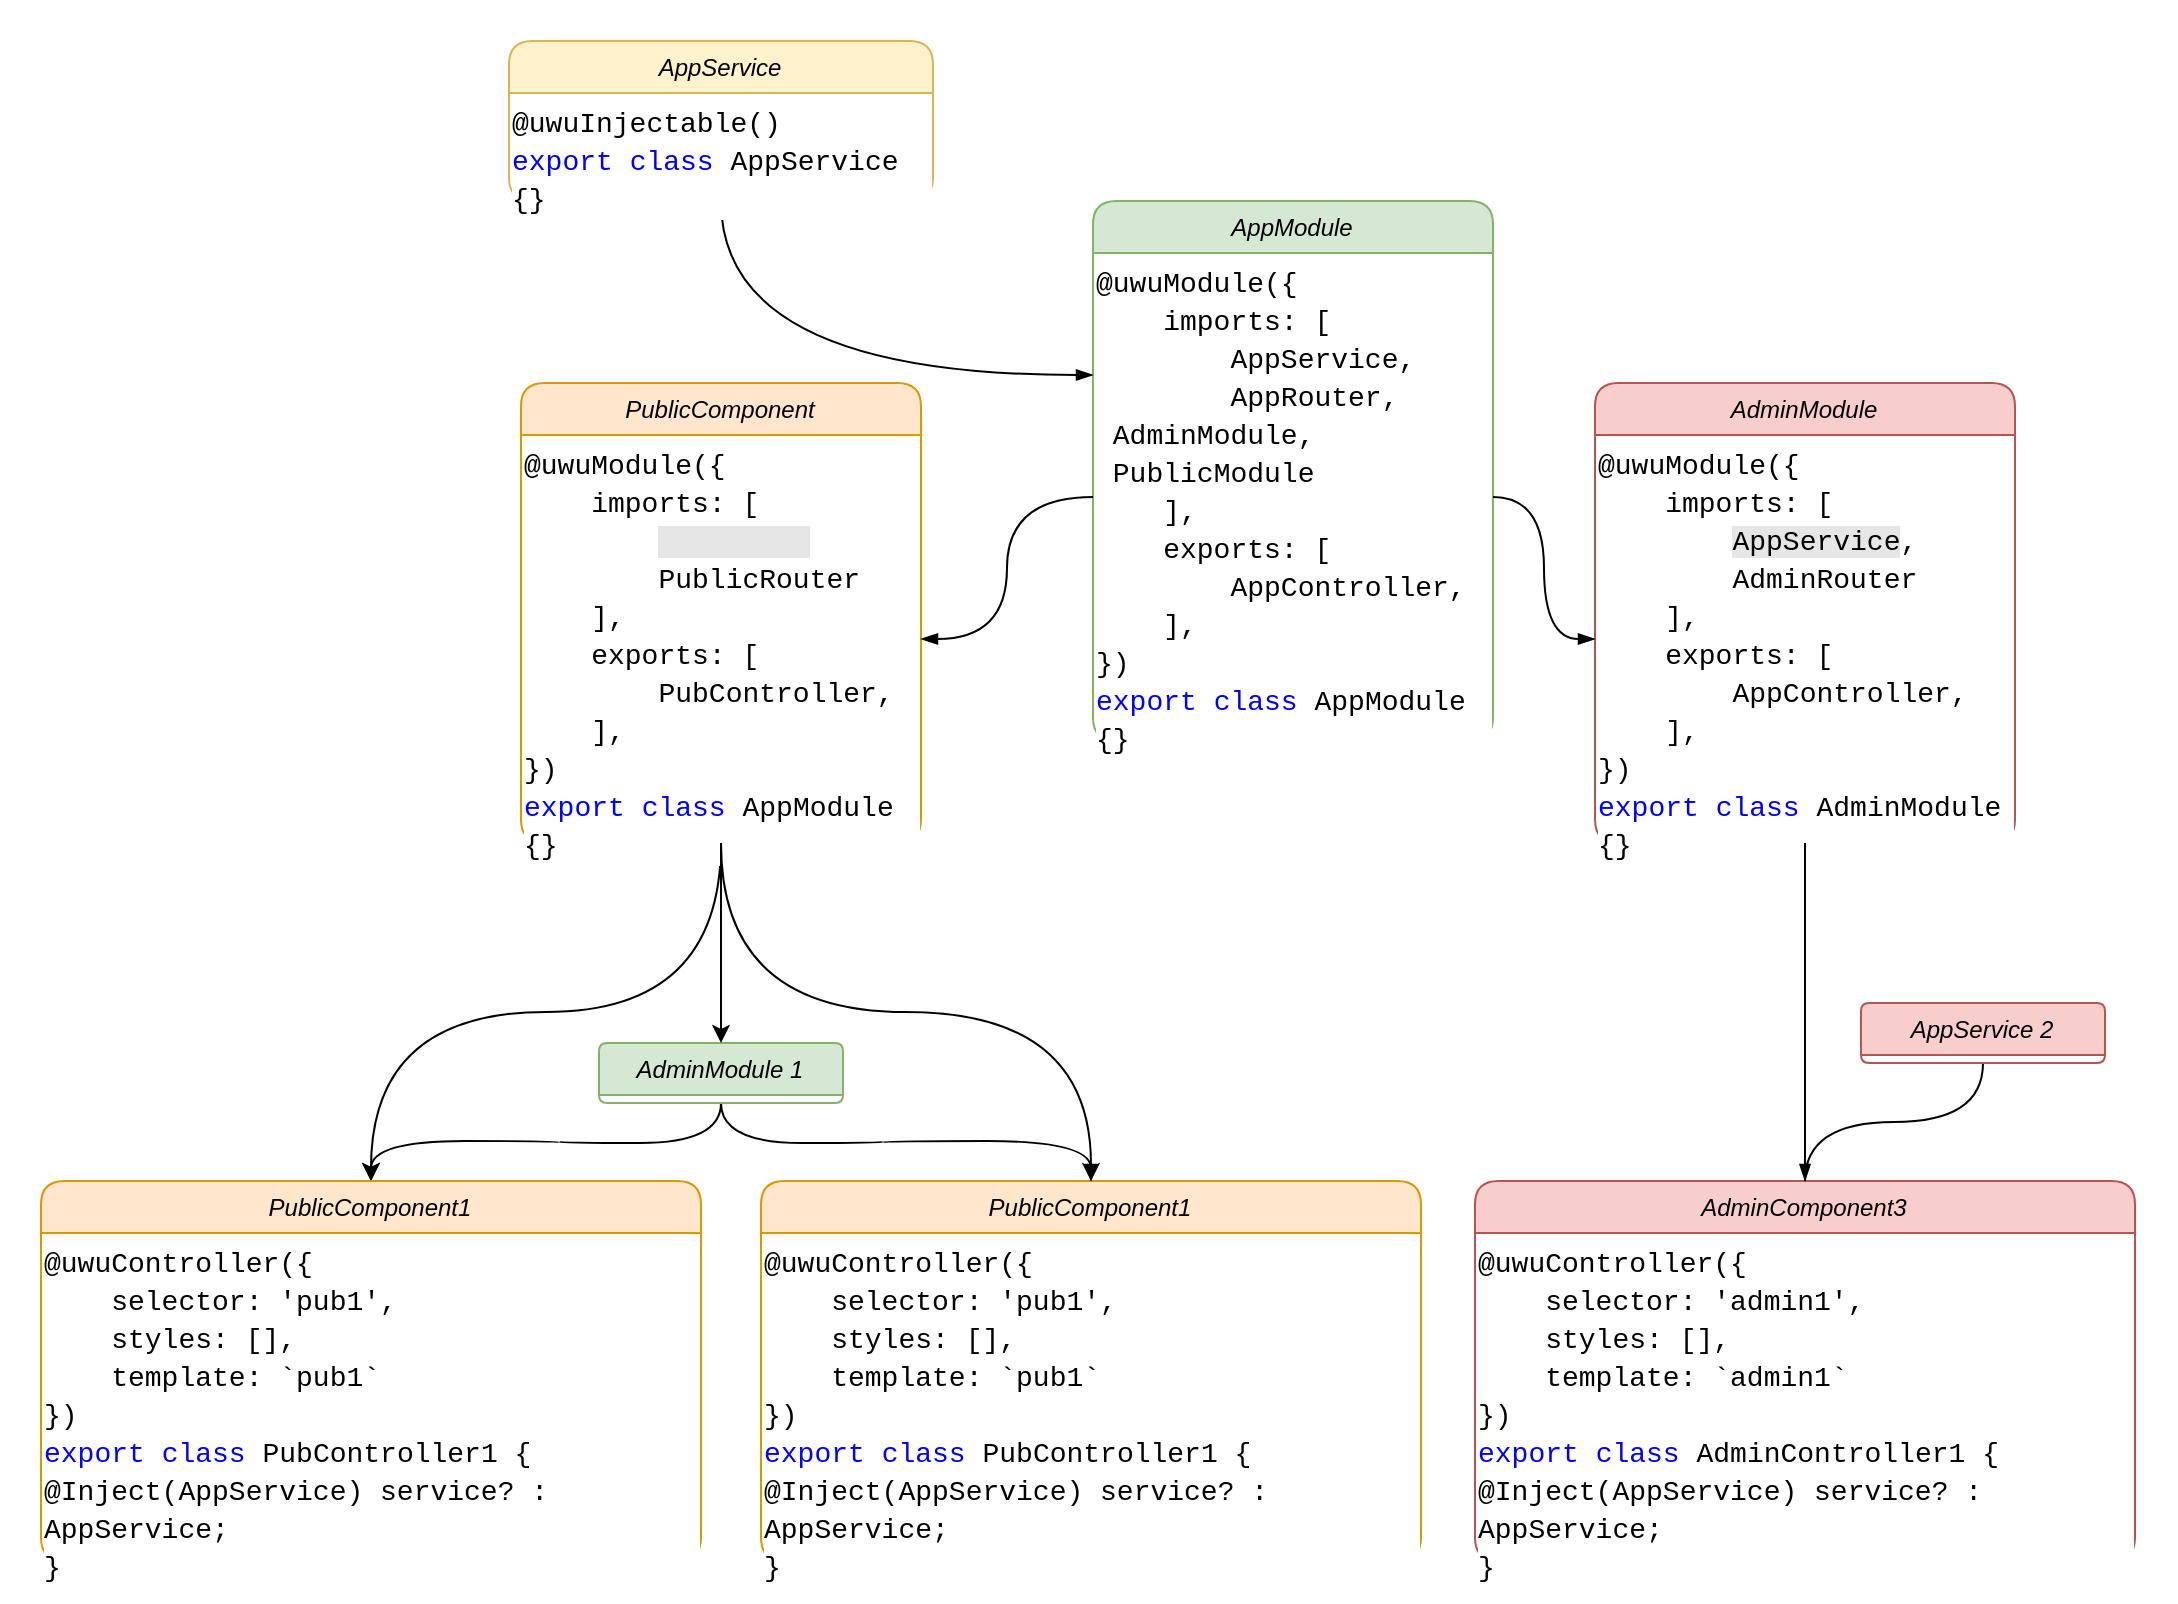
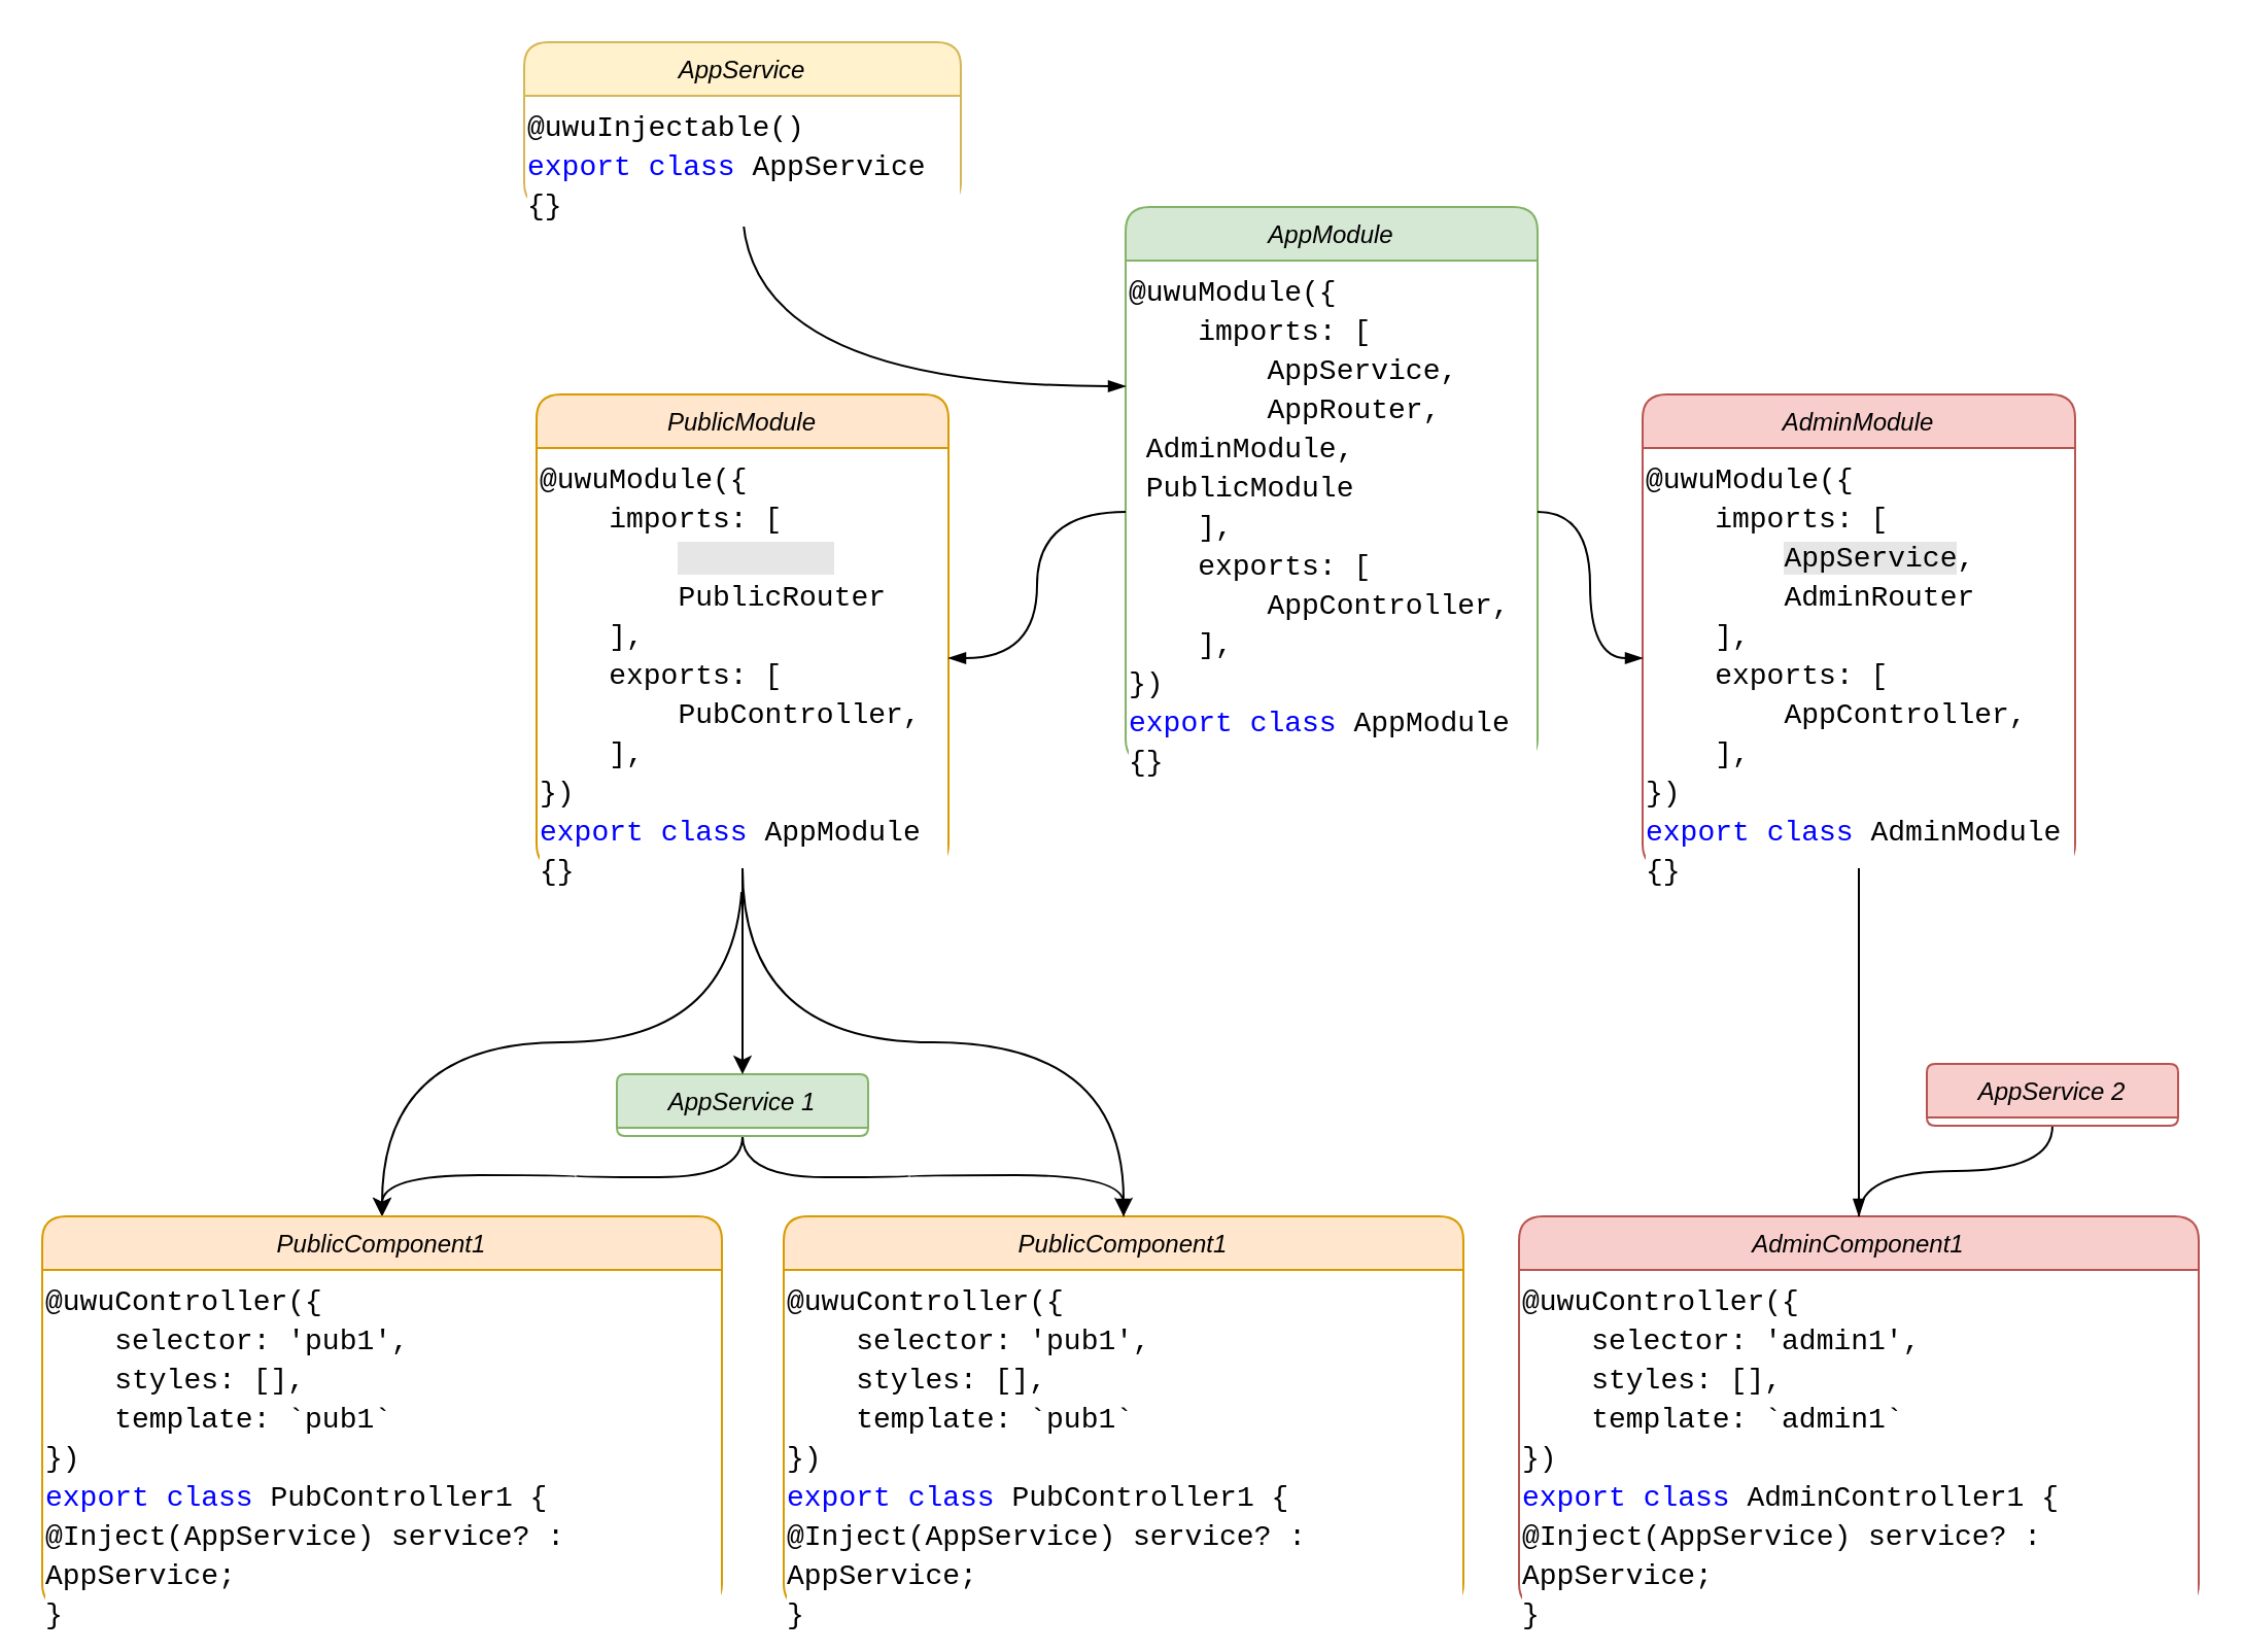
- <mxCell id="5" value="PublicComponent" style="swimlane;fontStyle=2;align=center;verticalAlign=top;childLayout=stackLayout;horizontal=1;startSize=26;horizontalStack=0;resizeParent=1;resizeLast=0;collapsible=1;marginBottom=0;rounded=1;shadow=0;strokeWidth=1;fillColor=#ffe6cc;strokeColor=#d79b00;" parent="1" vertex="1"><mxGeometry x="260" y="191" width="200" height="230" as="geometry"><mxRectangle x="230" y="140" width="160" height="26" as="alternateBounds" /></mxGeometry></mxCell>
+ <mxCell id="5" value="PublicModule" style="swimlane;fontStyle=2;align=center;verticalAlign=top;childLayout=stackLayout;horizontal=1;startSize=26;horizontalStack=0;resizeParent=1;resizeLast=0;collapsible=1;marginBottom=0;rounded=1;shadow=0;strokeWidth=1;fillColor=#ffe6cc;strokeColor=#d79b00;" parent="1" vertex="1"><mxGeometry x="260" y="191" width="200" height="230" as="geometry"><mxRectangle x="230" y="140" width="160" height="26" as="alternateBounds" /></mxGeometry></mxCell>
- <mxCell id="23" value="AppService 2" style="swimlane;fontStyle=2;align=center;verticalAlign=top;childLayout=stackLayout;horizontal=1;startSize=26;horizontalStack=0;resizeParent=1;resizeLast=0;collapsible=1;marginBottom=0;rounded=1;shadow=0;strokeWidth=1;fillColor=#f8cecc;strokeColor=#b85450;" parent="1" vertex="1"><mxGeometry x="930" y="501" width="122" height="30" as="geometry"><mxRectangle x="230" y="140" width="160" height="26" as="alternateBounds" /></mxGeometry></mxCell>
+ <mxCell id="23" value="AppService 2" style="swimlane;fontStyle=2;align=center;verticalAlign=top;childLayout=stackLayout;horizontal=1;startSize=26;horizontalStack=0;resizeParent=1;resizeLast=0;collapsible=1;marginBottom=0;rounded=1;shadow=0;strokeWidth=1;fillColor=#f8cecc;strokeColor=#b85450;" parent="1" vertex="1"><mxGeometry x="935" y="516" width="122" height="30" as="geometry"><mxRectangle x="230" y="140" width="160" height="26" as="alternateBounds" /></mxGeometry></mxCell>
- <mxCell id="18" value="AdminModule 1" style="swimlane;fontStyle=2;align=center;verticalAlign=top;childLayout=stackLayout;horizontal=1;startSize=26;horizontalStack=0;resizeParent=1;resizeLast=0;collapsible=1;marginBottom=0;rounded=1;shadow=0;strokeWidth=1;fillColor=#d5e8d4;strokeColor=#82b366;" parent="1" vertex="1"><mxGeometry x="299" y="521" width="122" height="30" as="geometry"><mxRectangle x="230" y="140" width="160" height="26" as="alternateBounds" /></mxGeometry></mxCell>
+ <mxCell id="18" value="AppService 1" style="swimlane;fontStyle=2;align=center;verticalAlign=top;childLayout=stackLayout;horizontal=1;startSize=26;horizontalStack=0;resizeParent=1;resizeLast=0;collapsible=1;marginBottom=0;rounded=1;shadow=0;strokeWidth=1;fillColor=#d5e8d4;strokeColor=#82b366;" parent="1" vertex="1"><mxGeometry x="299" y="521" width="122" height="30" as="geometry"><mxRectangle x="230" y="140" width="160" height="26" as="alternateBounds" /></mxGeometry></mxCell>
- <mxCell id="20" value="AdminComponent3" style="swimlane;fontStyle=2;align=center;verticalAlign=top;childLayout=stackLayout;horizontal=1;startSize=26;horizontalStack=0;resizeParent=1;resizeLast=0;collapsible=1;marginBottom=0;rounded=1;shadow=0;strokeWidth=1;fillColor=#f8cecc;strokeColor=#b85450;" parent="1" vertex="1"><mxGeometry x="737" y="590" width="330" height="190" as="geometry"><mxRectangle x="230" y="140" width="160" height="26" as="alternateBounds" /></mxGeometry></mxCell>
+ <mxCell id="20" value="AdminComponent1" style="swimlane;fontStyle=2;align=center;verticalAlign=top;childLayout=stackLayout;horizontal=1;startSize=26;horizontalStack=0;resizeParent=1;resizeLast=0;collapsible=1;marginBottom=0;rounded=1;shadow=0;strokeWidth=1;fillColor=#f8cecc;strokeColor=#b85450;" parent="1" vertex="1"><mxGeometry x="737" y="590" width="330" height="190" as="geometry"><mxRectangle x="230" y="140" width="160" height="26" as="alternateBounds" /></mxGeometry></mxCell>
